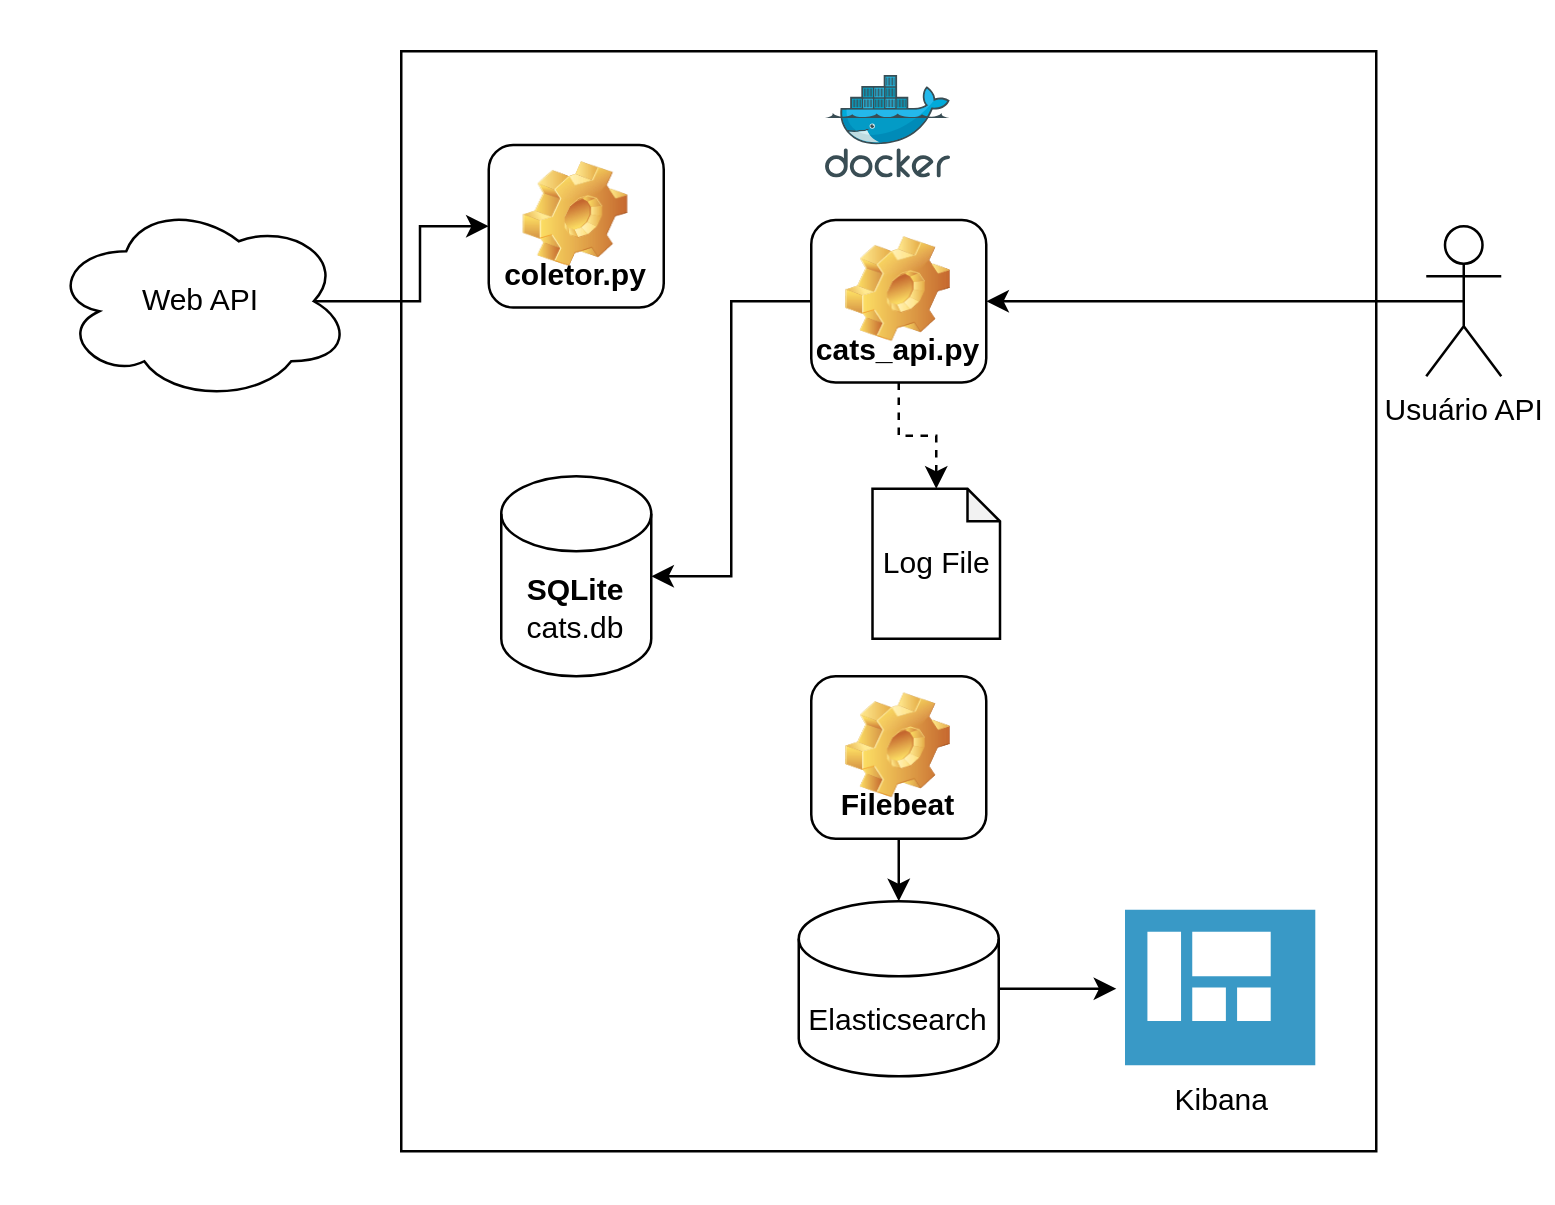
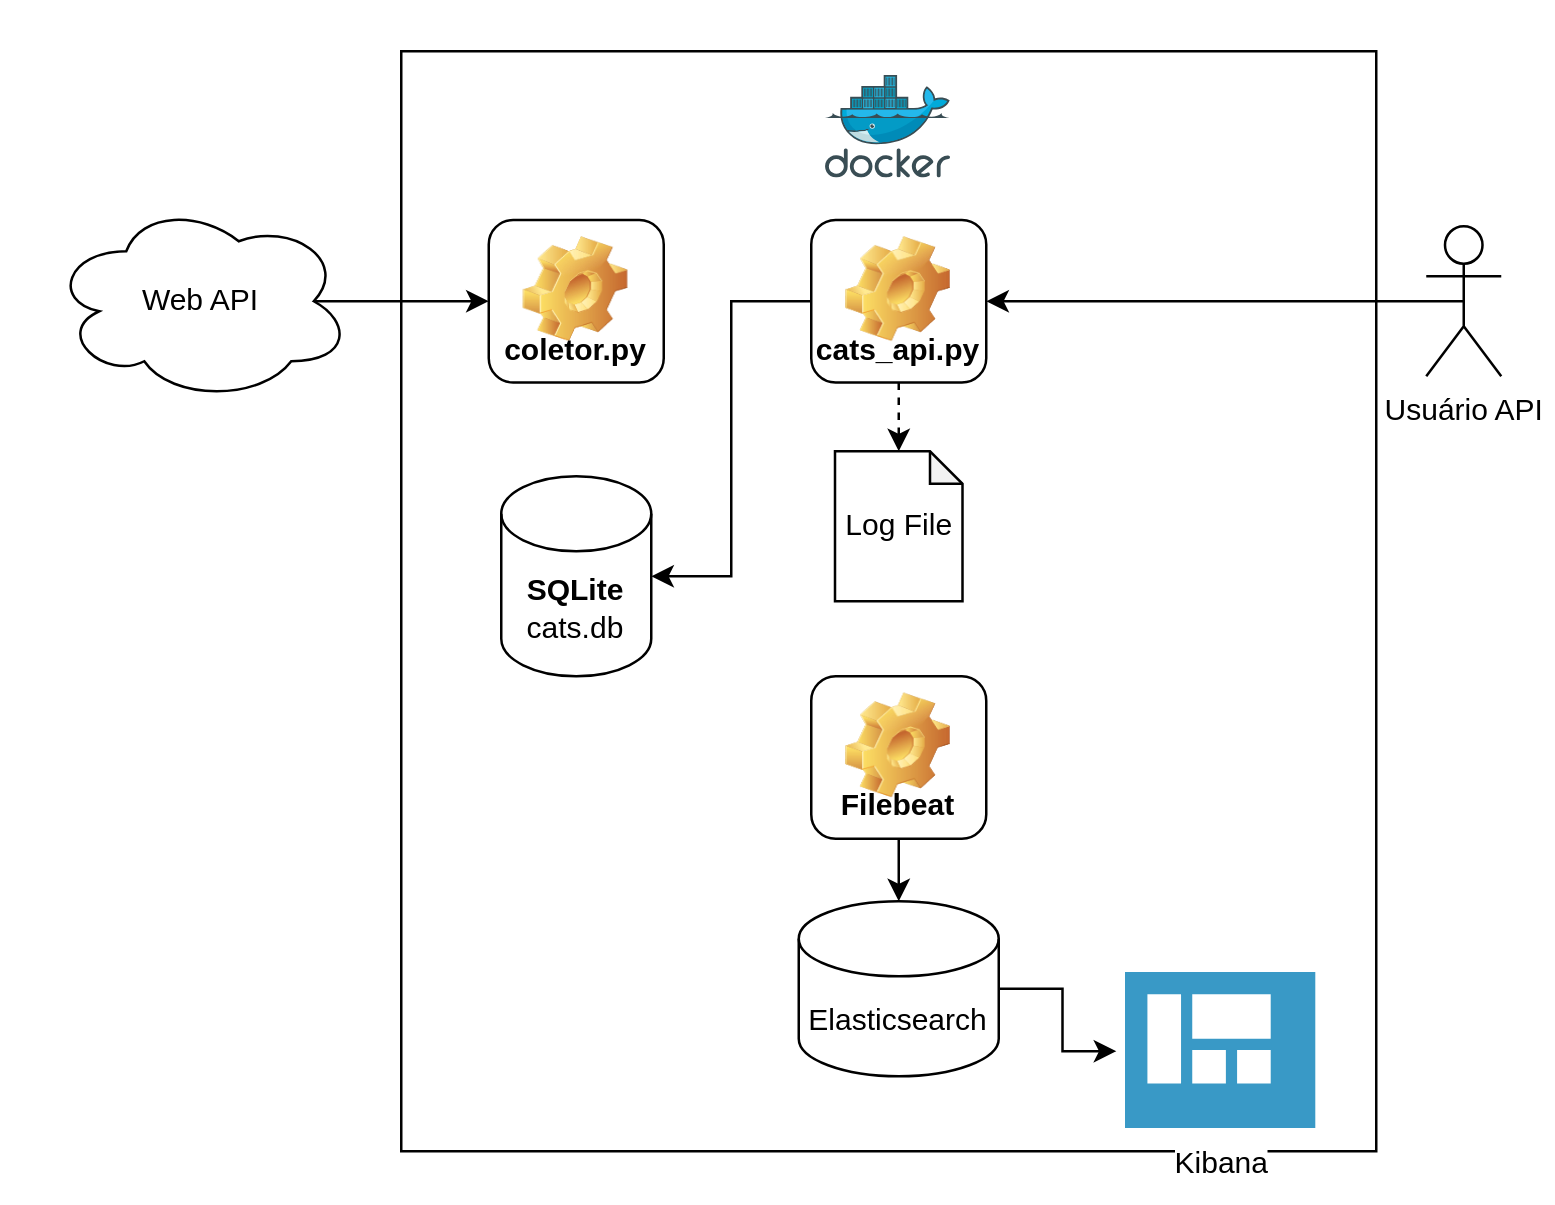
- <mxCell id="5" value="coletor.py" style="label;whiteSpace=wrap;html=1;align=center;verticalAlign=bottom;spacingLeft=0;spacingBottom=4;imageAlign=center;imageVerticalAlign=top;image=img/clipart/Gear_128x128.png" vertex="1" parent="1"><mxGeometry x="195" y="57.5" width="70" height="65" as="geometry" /></mxCell>
+ <mxCell id="5" value="coletor.py" style="label;whiteSpace=wrap;html=1;align=center;verticalAlign=bottom;spacingLeft=0;spacingBottom=4;imageAlign=center;imageVerticalAlign=top;image=img/clipart/Gear_128x128.png" vertex="1" parent="1"><mxGeometry x="195" y="87.5" width="70" height="65" as="geometry" /></mxCell>
- <mxCell id="12" value="Log File" style="shape=note;whiteSpace=wrap;html=1;backgroundOutline=1;darkOpacity=0.05;size=13;" vertex="1" parent="1"><mxGeometry x="348.5" y="195" width="51" height="60" as="geometry" /></mxCell>
+ <mxCell id="12" value="Log File" style="shape=note;whiteSpace=wrap;html=1;backgroundOutline=1;darkOpacity=0.05;size=13;" vertex="1" parent="1"><mxGeometry x="333.5" y="180" width="51" height="60" as="geometry" /></mxCell>
- <mxCell id="18" value="Kibana" style="aspect=fixed;html=1;points=[];align=center;image;fontSize=12;image=img/lib/mscae/Shared_Dashboard.svg;" vertex="1" parent="1"><mxGeometry x="450" y="363.75" width="76.22" height="62.5" as="geometry" /></mxCell>
+ <mxCell id="18" value="Kibana" style="aspect=fixed;html=1;points=[];align=center;image;fontSize=12;image=img/lib/mscae/Shared_Dashboard.svg;" vertex="1" parent="1"><mxGeometry x="450" y="388.75" width="76.22" height="62.5" as="geometry" /></mxCell>
